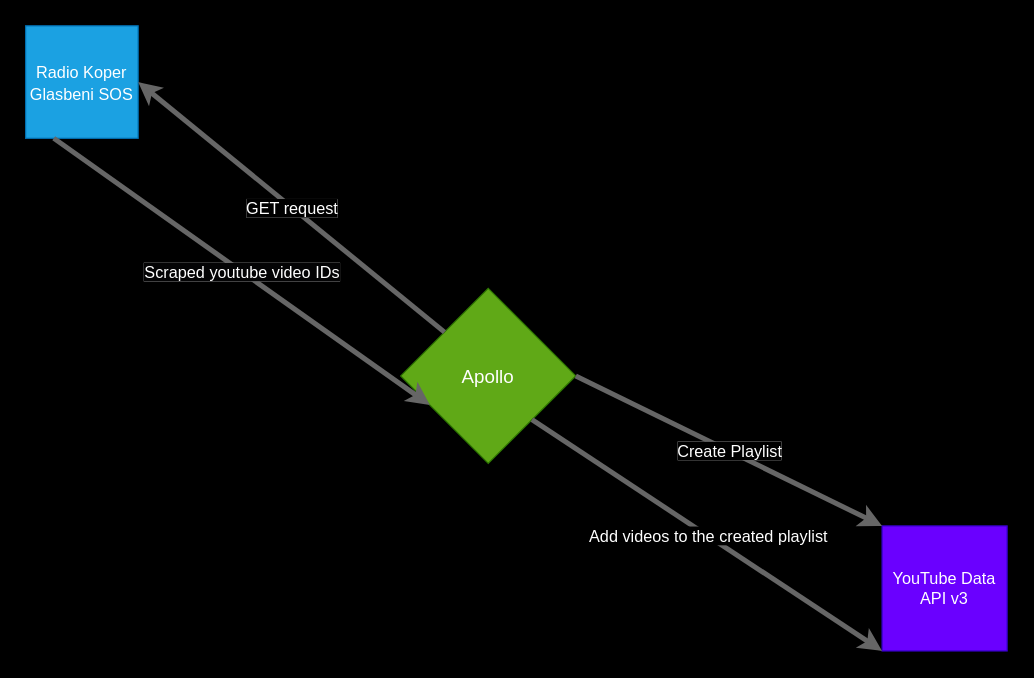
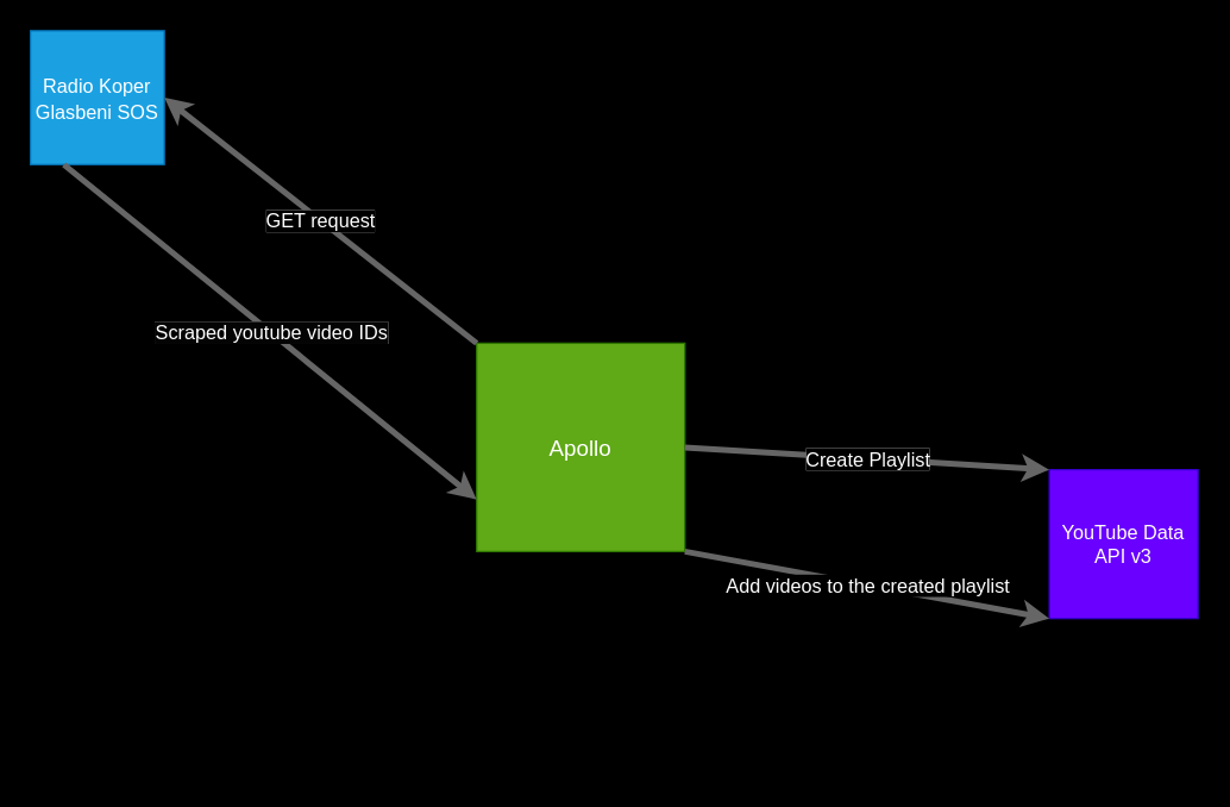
- <mxCell id="2" value="&lt;font style=&quot;font-size: 15px;&quot;&gt;Apollo&lt;/font&gt;" style="rhombus;whiteSpace=wrap;html=1;aspect=fixed;fillColor=#60a917;fontColor=#ffffff;strokeColor=#2D7600;" vertex="1" parent="1"><mxGeometry x="320" y="230" width="140" height="140" as="geometry" /></mxCell>
+ <mxCell id="2" value="&lt;font style=&quot;font-size: 15px;&quot;&gt;Apollo&lt;/font&gt;" style="whiteSpace=wrap;html=1;aspect=fixed;fillColor=#60a917;fontColor=#ffffff;strokeColor=#2D7600;" vertex="1" parent="1"><mxGeometry x="320" y="230" width="140" height="140" as="geometry" /></mxCell>
- <mxCell id="8" value="YouTube Data API v3" style="whiteSpace=wrap;html=1;aspect=fixed;fontSize=13;fontColor=#ffffff;fillColor=#6a00ff;strokeColor=#3700CC;" vertex="1" parent="1"><mxGeometry x="705" y="420" width="100" height="100" as="geometry" /></mxCell>
+ <mxCell id="8" value="YouTube Data API v3" style="whiteSpace=wrap;html=1;aspect=fixed;fontSize=13;fontColor=#ffffff;fillColor=#6a00ff;strokeColor=#3700CC;" vertex="1" parent="1"><mxGeometry x="705" y="315" width="100" height="100" as="geometry" /></mxCell>
